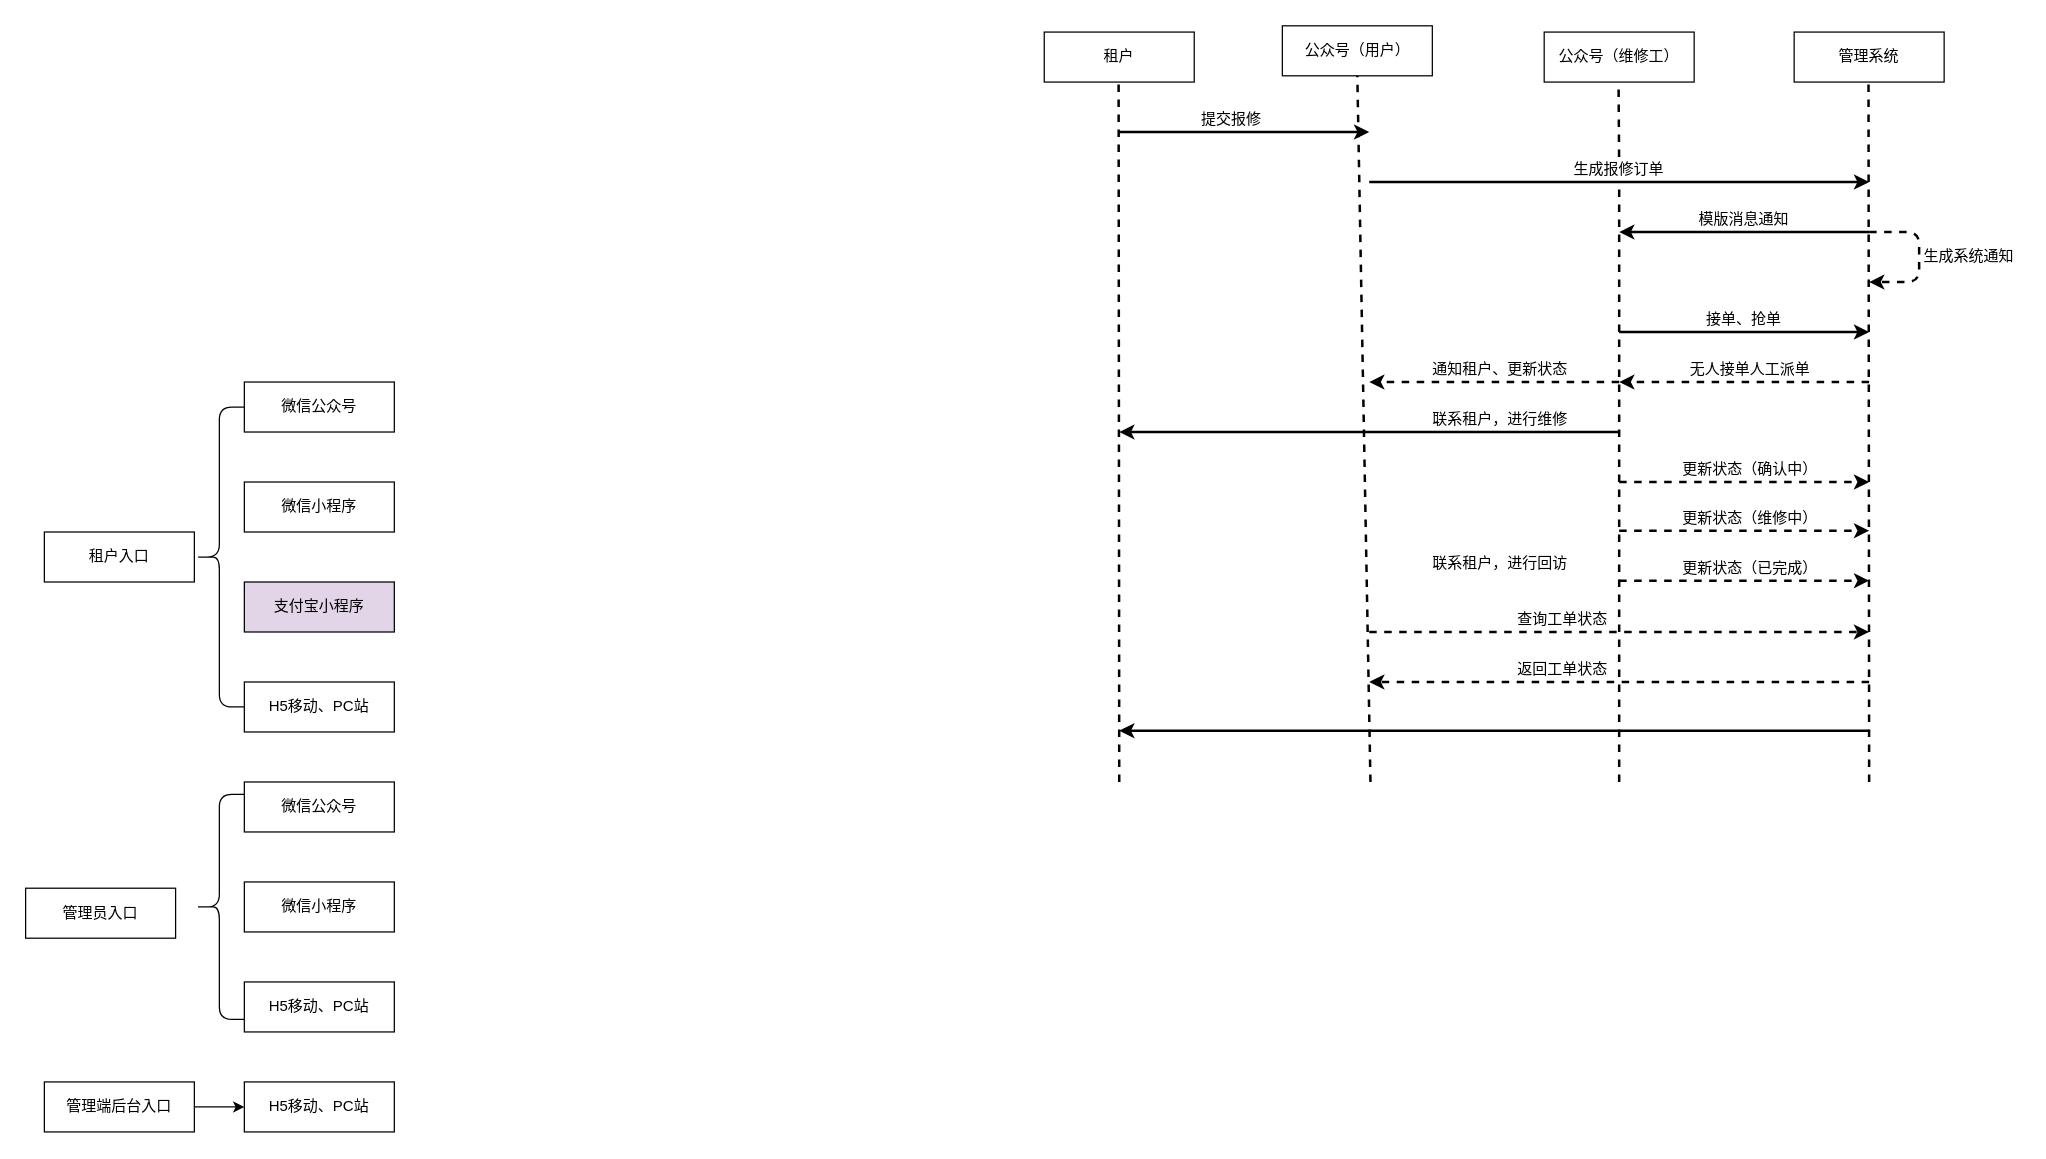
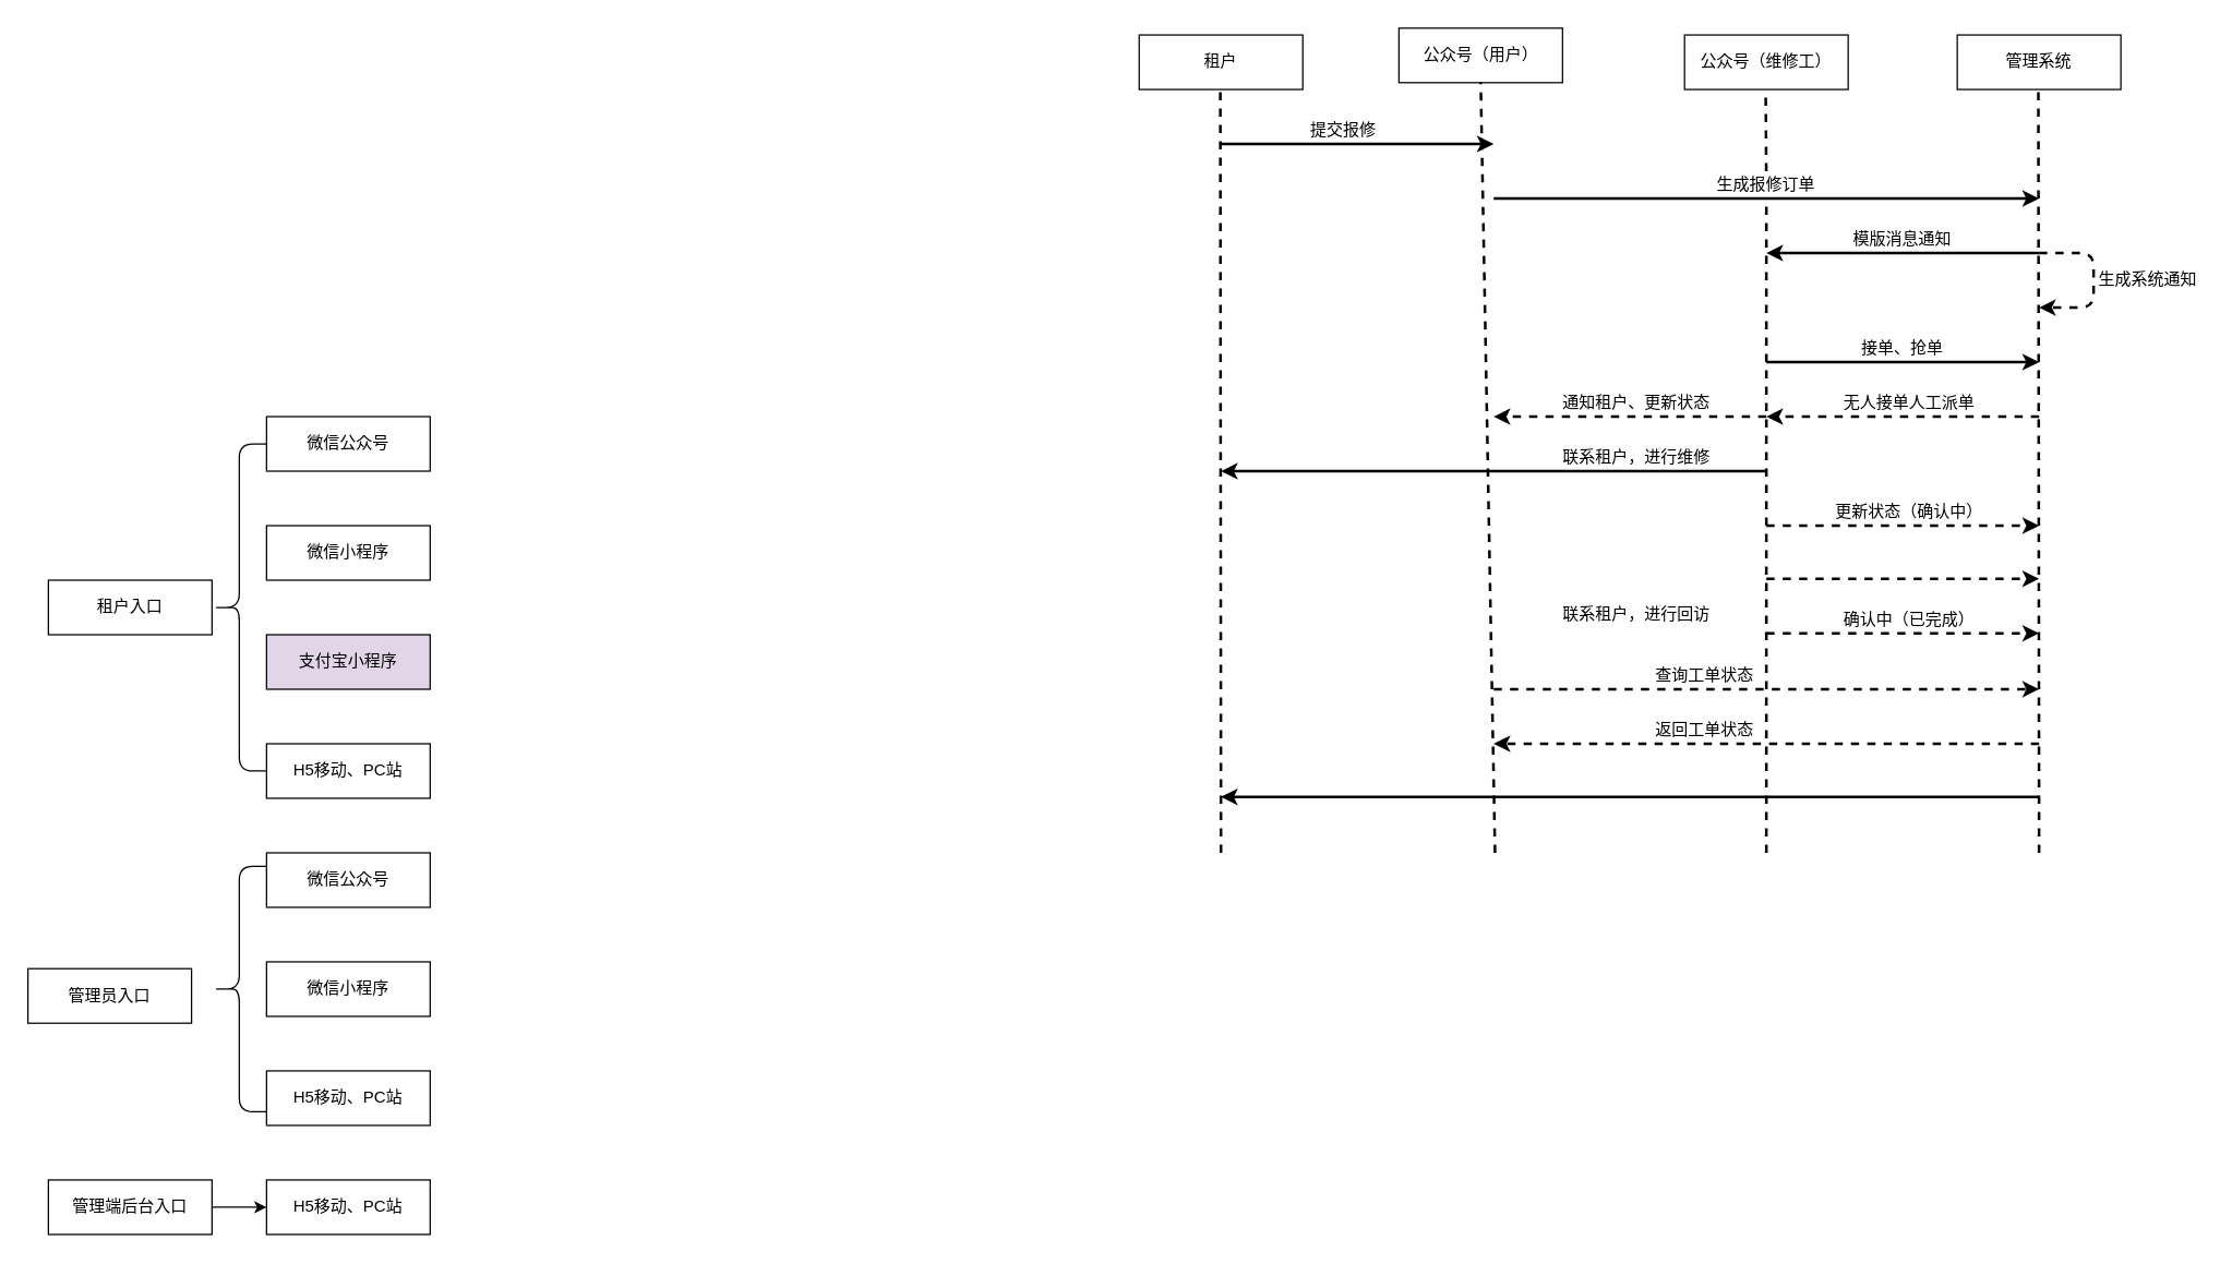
- <mxCell id="44" value="更新状态（维修中）" style="text;html=1;strokeColor=none;fillColor=none;align=center;verticalAlign=middle;whiteSpace=wrap;rounded=0;" vertex="1" parent="1"><mxGeometry x="1345" y="404" width="110" height="20" as="geometry" /></mxCell>
- <mxCell id="46" value="更新状态（已完成）" style="text;html=1;strokeColor=none;fillColor=none;align=center;verticalAlign=middle;whiteSpace=wrap;rounded=0;" vertex="1" parent="1"><mxGeometry x="1345" y="444" width="110" height="20" as="geometry" /></mxCell>
+ <mxCell id="46" value="确认中（已完成）" style="text;html=1;strokeColor=none;fillColor=none;align=center;verticalAlign=middle;whiteSpace=wrap;rounded=0;" vertex="1" parent="1"><mxGeometry x="1345" y="444" width="110" height="20" as="geometry" /></mxCell>
